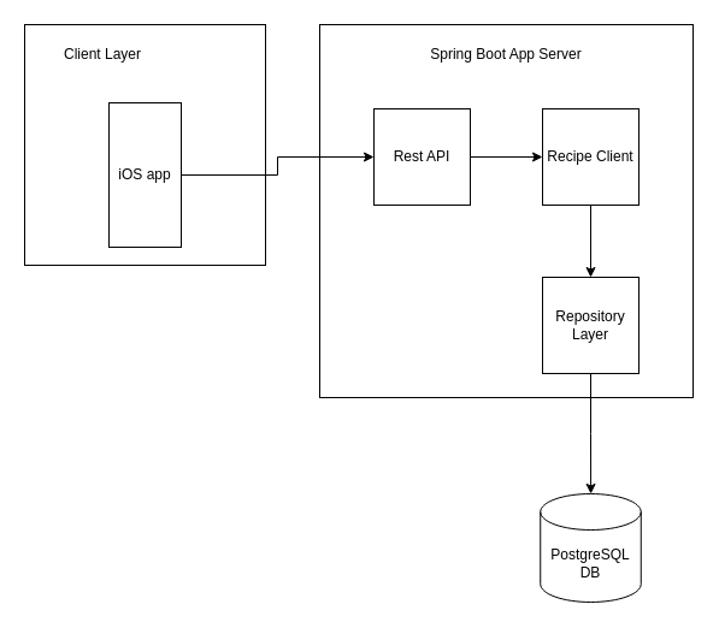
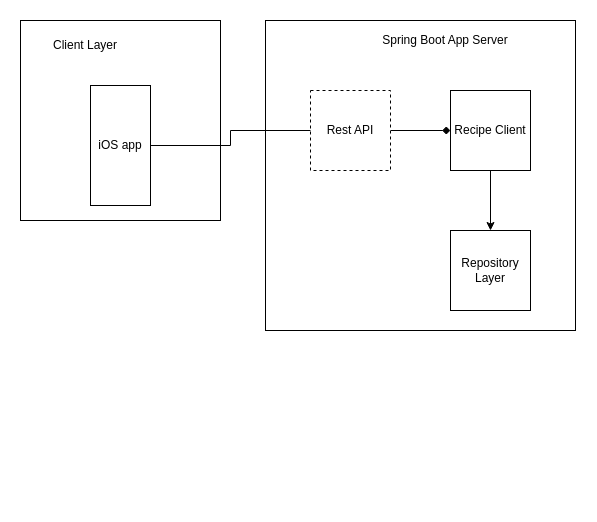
- <mxCell id="11" value="Spring Boot App Server" style="text;html=1;align=center;verticalAlign=middle;whiteSpace=wrap;rounded=0;" parent="1" vertex="1"><mxGeometry x="325" y="30" width="190" height="30" as="geometry" /></mxCell>
+ <mxCell id="11" value="Spring Boot App Server" style="text;html=1;align=center;verticalAlign=middle;whiteSpace=wrap;rounded=0;" parent="1" vertex="1"><mxGeometry x="350" y="25" width="190" height="30" as="geometry" /></mxCell>
- <mxCell id="8" value="" style="edgeStyle=orthogonalEdgeStyle;rounded=0;orthogonalLoop=1;jettySize=auto;html=1;" parent="1" source="9" target="7" edge="1"><mxGeometry relative="1" as="geometry" /></mxCell>
+ <mxCell id="8" value="" style="edgeStyle=orthogonalEdgeStyle;rounded=0;orthogonalLoop=1;jettySize=auto;html=1;endArrow=none;" parent="1" source="9" target="7" edge="1"><mxGeometry relative="1" as="geometry" /></mxCell>
- <mxCell id="7" value="Rest API" style="whiteSpace=wrap;html=1;aspect=fixed;" parent="1" vertex="1"><mxGeometry x="310" y="90" width="80" height="80" as="geometry" /></mxCell>
+ <mxCell id="7" value="Rest API" style="whiteSpace=wrap;html=1;aspect=fixed;dashed=1;" parent="1" vertex="1"><mxGeometry x="310" y="90" width="80" height="80" as="geometry" /></mxCell>
- <mxCell id="6" value="" style="edgeStyle=orthogonalEdgeStyle;rounded=0;orthogonalLoop=1;jettySize=auto;html=1;" parent="1" source="7" target="5" edge="1"><mxGeometry relative="1" as="geometry" /></mxCell>
+ <mxCell id="6" value="" style="edgeStyle=orthogonalEdgeStyle;rounded=0;orthogonalLoop=1;jettySize=auto;html=1;endArrow=diamond;" parent="1" source="7" target="5" edge="1"><mxGeometry relative="1" as="geometry" /></mxCell>
- <mxCell id="12" value="" style="edgeStyle=orthogonalEdgeStyle;rounded=0;orthogonalLoop=1;jettySize=auto;html=1;" parent="1" source="13" target="10" edge="1"><mxGeometry relative="1" as="geometry" /></mxCell>
- <mxCell id="10" value="&lt;div&gt;PostgreSQL DB&lt;/div&gt;" style="shape=cylinder3;whiteSpace=wrap;html=1;boundedLbl=1;backgroundOutline=1;size=15;" parent="1" vertex="1"><mxGeometry x="448.25" y="410" width="83.5" height="90" as="geometry" /></mxCell>
